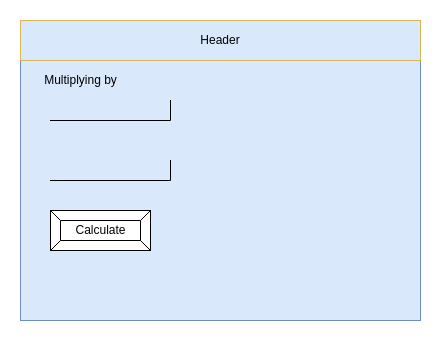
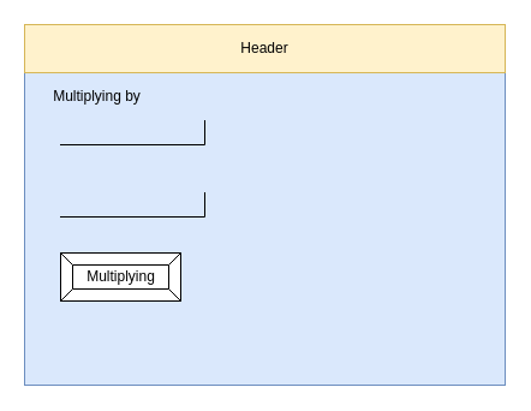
- <mxCell id="3" value="Header" style="rounded=0;whiteSpace=wrap;html=1;fillColor=#dae8fc;strokeColor=#d6b656;" parent="1" vertex="1"><mxGeometry x="20" y="20" width="400" height="40" as="geometry" /></mxCell>
+ <mxCell id="3" value="Header" style="rounded=0;whiteSpace=wrap;html=1;fillColor=#fff2cc;strokeColor=#d6b656;" parent="1" vertex="1"><mxGeometry x="20" y="20" width="400" height="40" as="geometry" /></mxCell>
- <mxCell id="5" value="Calculate" style="labelPosition=center;verticalLabelPosition=middle;align=center;html=1;shape=mxgraph.basic.button;dx=10;" parent="1" vertex="1"><mxGeometry x="50" y="210" width="100" height="40" as="geometry" /></mxCell>
+ <mxCell id="5" value="Multiplying" style="labelPosition=center;verticalLabelPosition=middle;align=center;html=1;shape=mxgraph.basic.button;dx=10;" parent="1" vertex="1"><mxGeometry x="50" y="210" width="100" height="40" as="geometry" /></mxCell>
